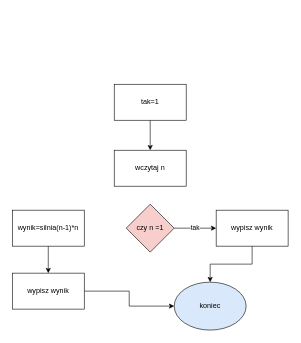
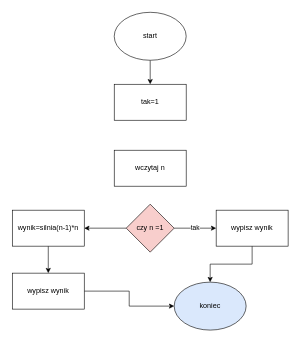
+ <mxCell id="3" value="start" style="ellipse;whiteSpace=wrap;html=1;" vertex="1" parent="1"><mxGeometry x="190" y="20" width="120" height="80" as="geometry" /></mxCell>
+ <mxCell id="2" style="edgeStyle=orthogonalEdgeStyle;rounded=0;orthogonalLoop=1;jettySize=auto;html=1;entryX=0.5;entryY=0;entryDx=0;entryDy=0;" edge="1" parent="1" source="3" target="5"><mxGeometry relative="1" as="geometry" /></mxCell>
- <mxCell id="4" style="edgeStyle=orthogonalEdgeStyle;rounded=0;orthogonalLoop=1;jettySize=auto;html=1;entryX=0.5;entryY=0;entryDx=0;entryDy=0;" edge="1" parent="1" source="5" target="6"><mxGeometry relative="1" as="geometry" /></mxCell>
+ <mxCell id="8" style="edgeStyle=orthogonalEdgeStyle;rounded=0;orthogonalLoop=1;jettySize=auto;html=1;entryX=1;entryY=0.5;entryDx=0;entryDy=0;" edge="1" parent="1" source="9" target="14"><mxGeometry relative="1" as="geometry" /></mxCell>
